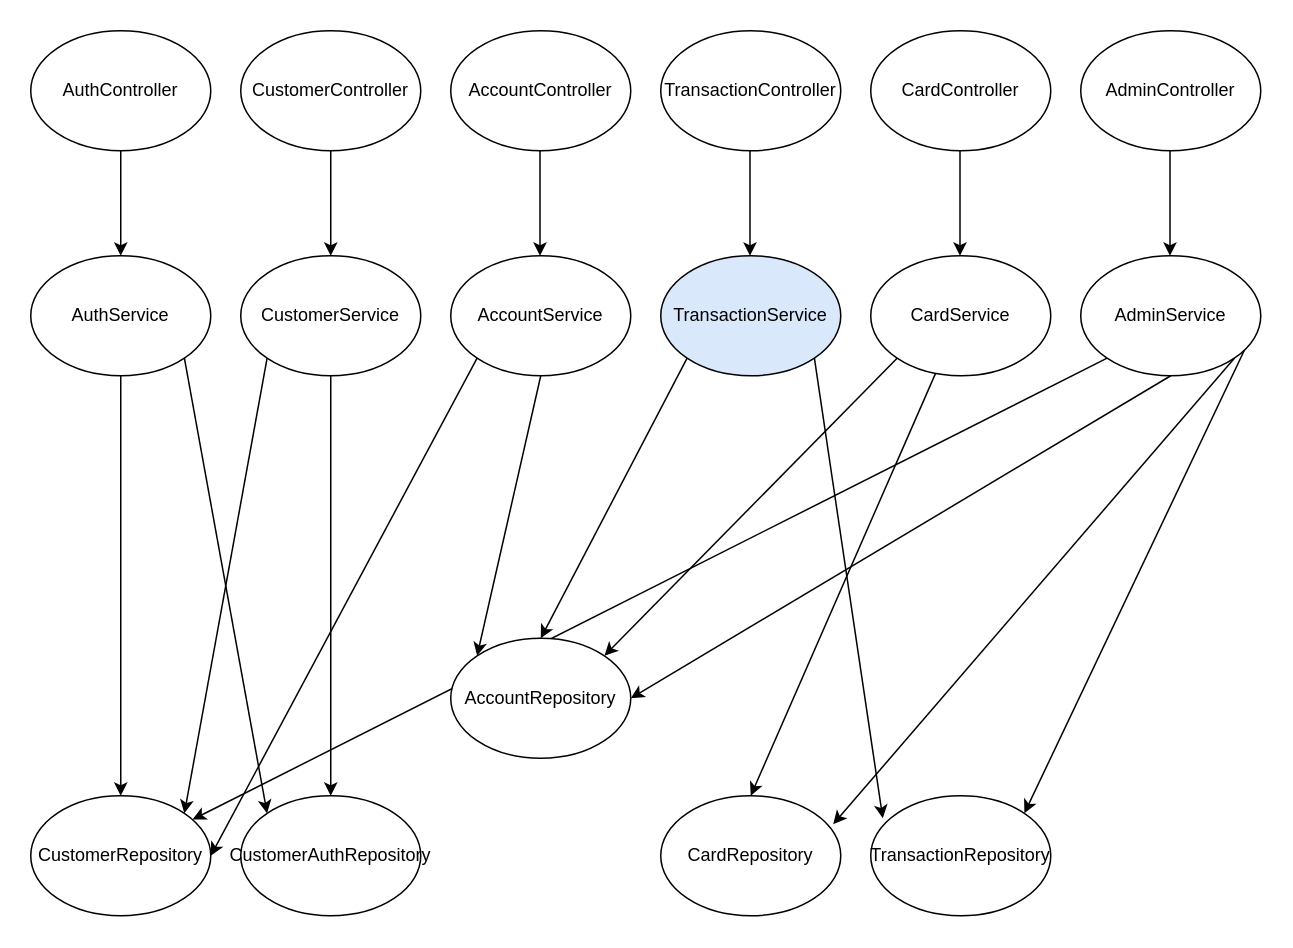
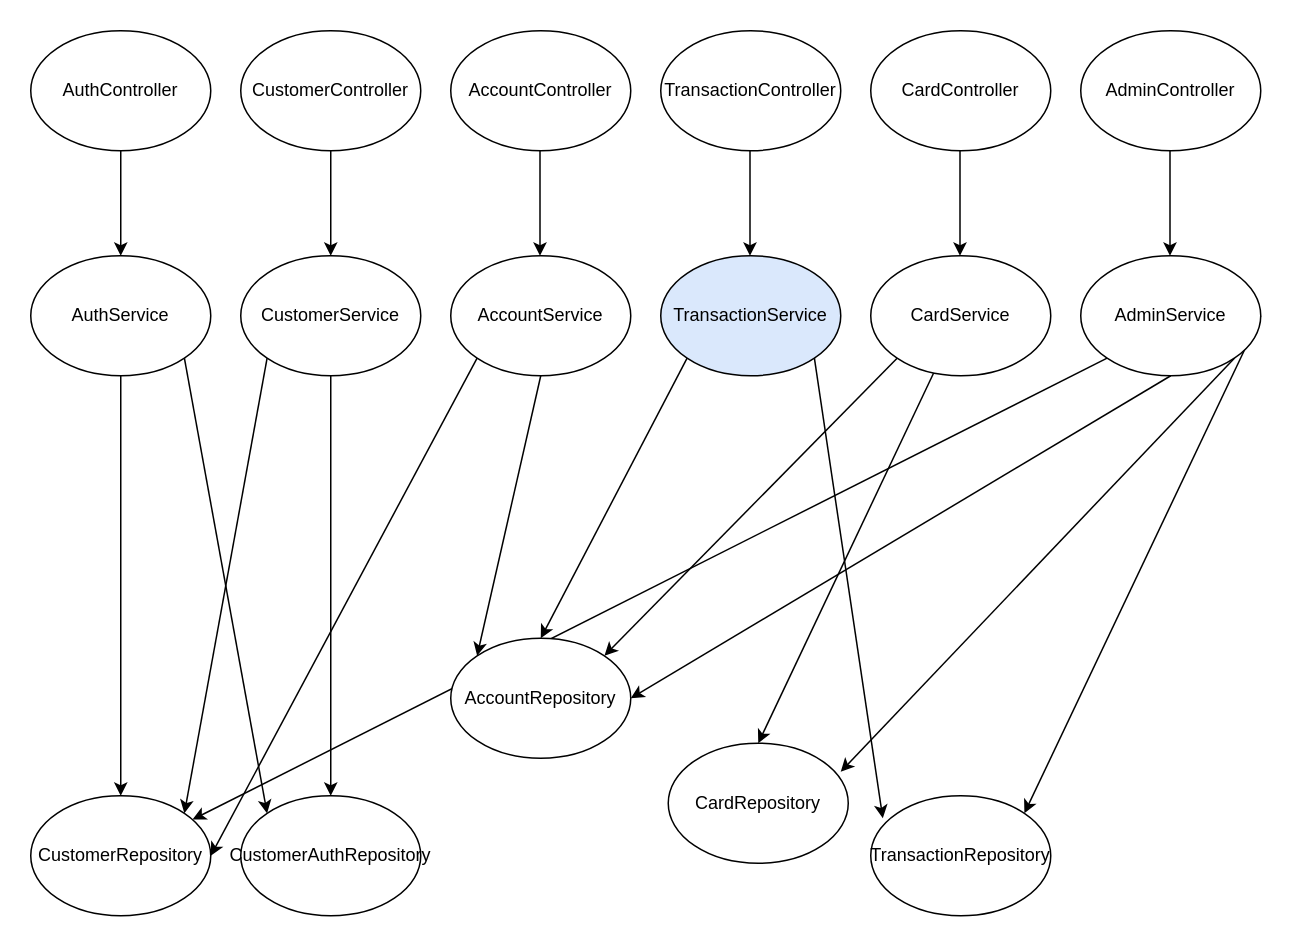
- <mxCell id="29" value="CardRepository" style="ellipse;whiteSpace=wrap;html=1;" parent="1" vertex="1"><mxGeometry x="440" y="530" width="120" height="80" as="geometry" /></mxCell>
+ <mxCell id="29" value="CardRepository" style="ellipse;whiteSpace=wrap;html=1;" parent="1" vertex="1"><mxGeometry x="445" y="495" width="120" height="80" as="geometry" /></mxCell>
